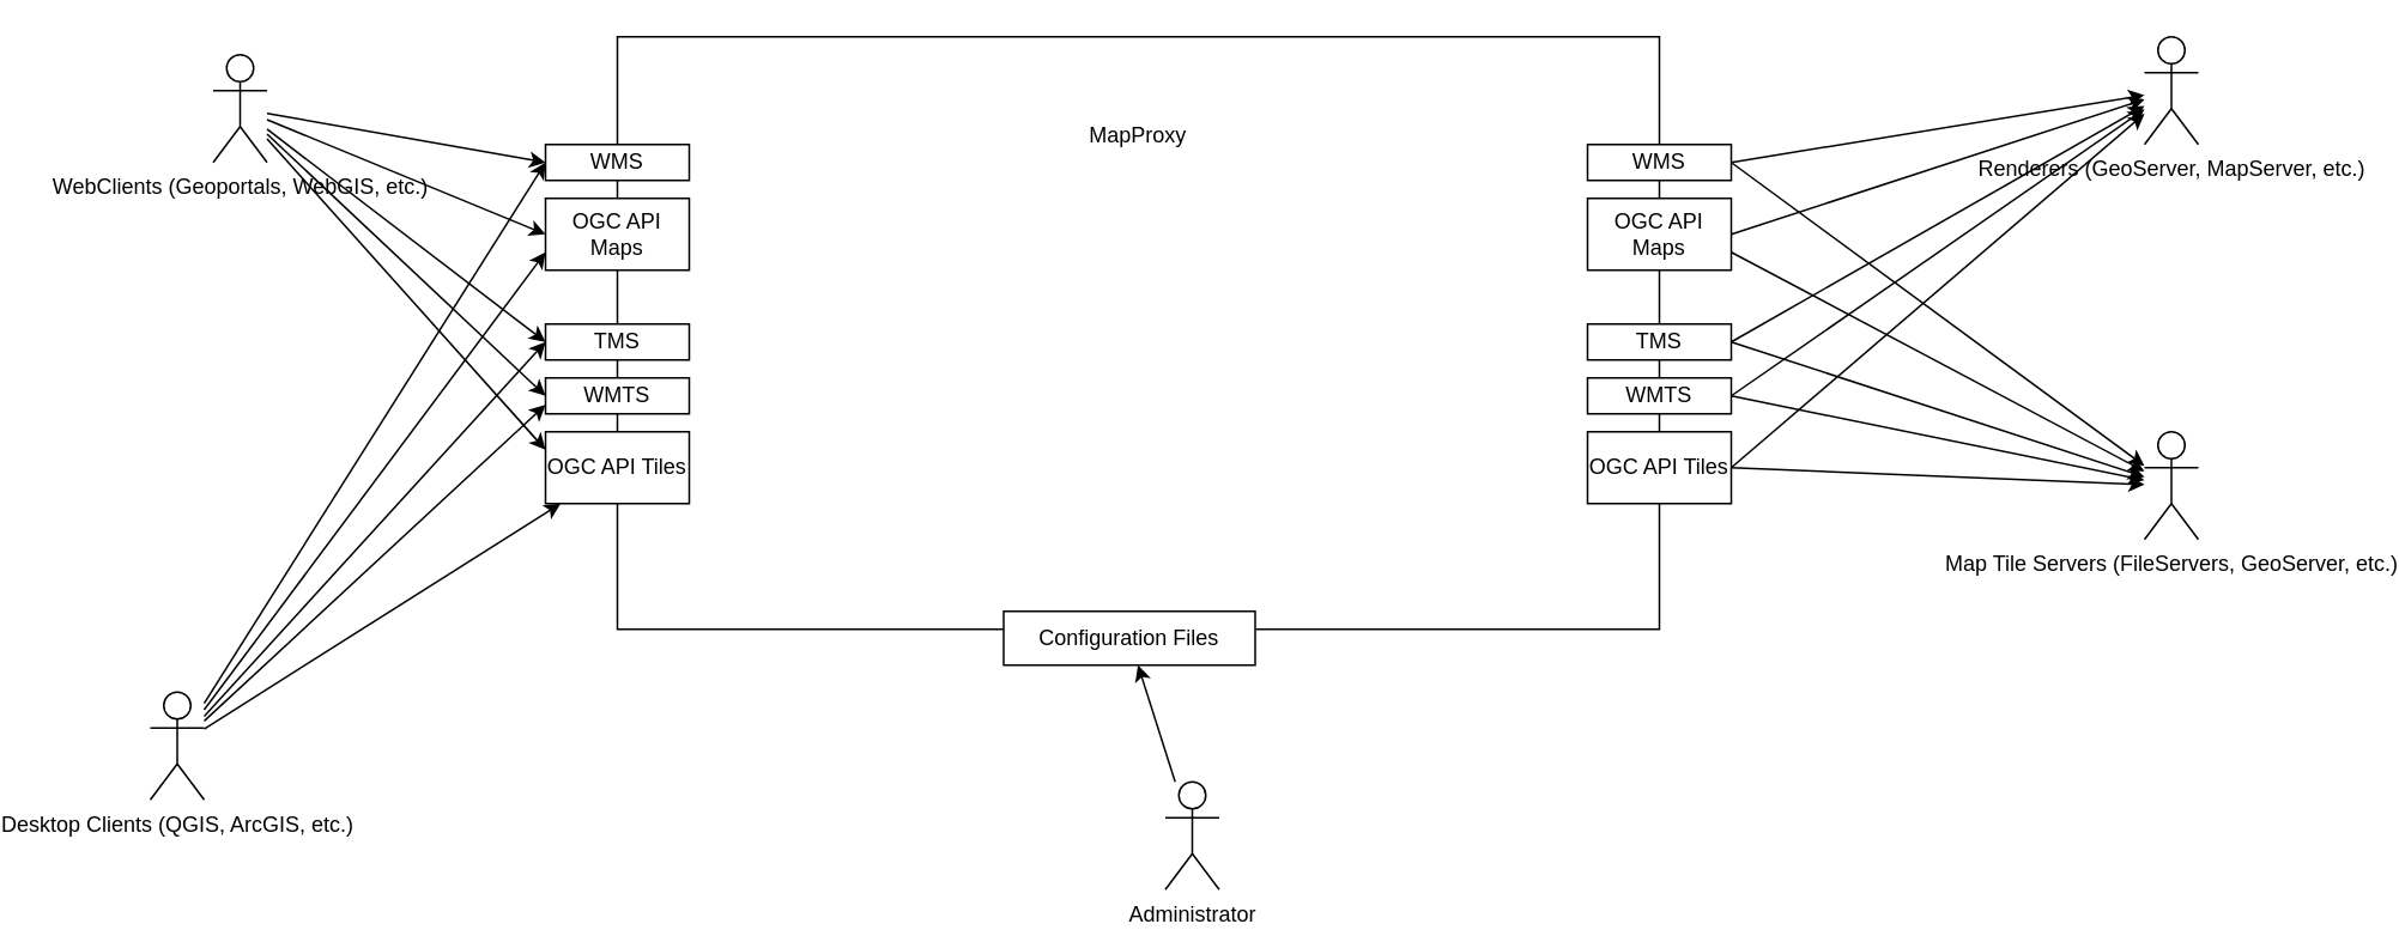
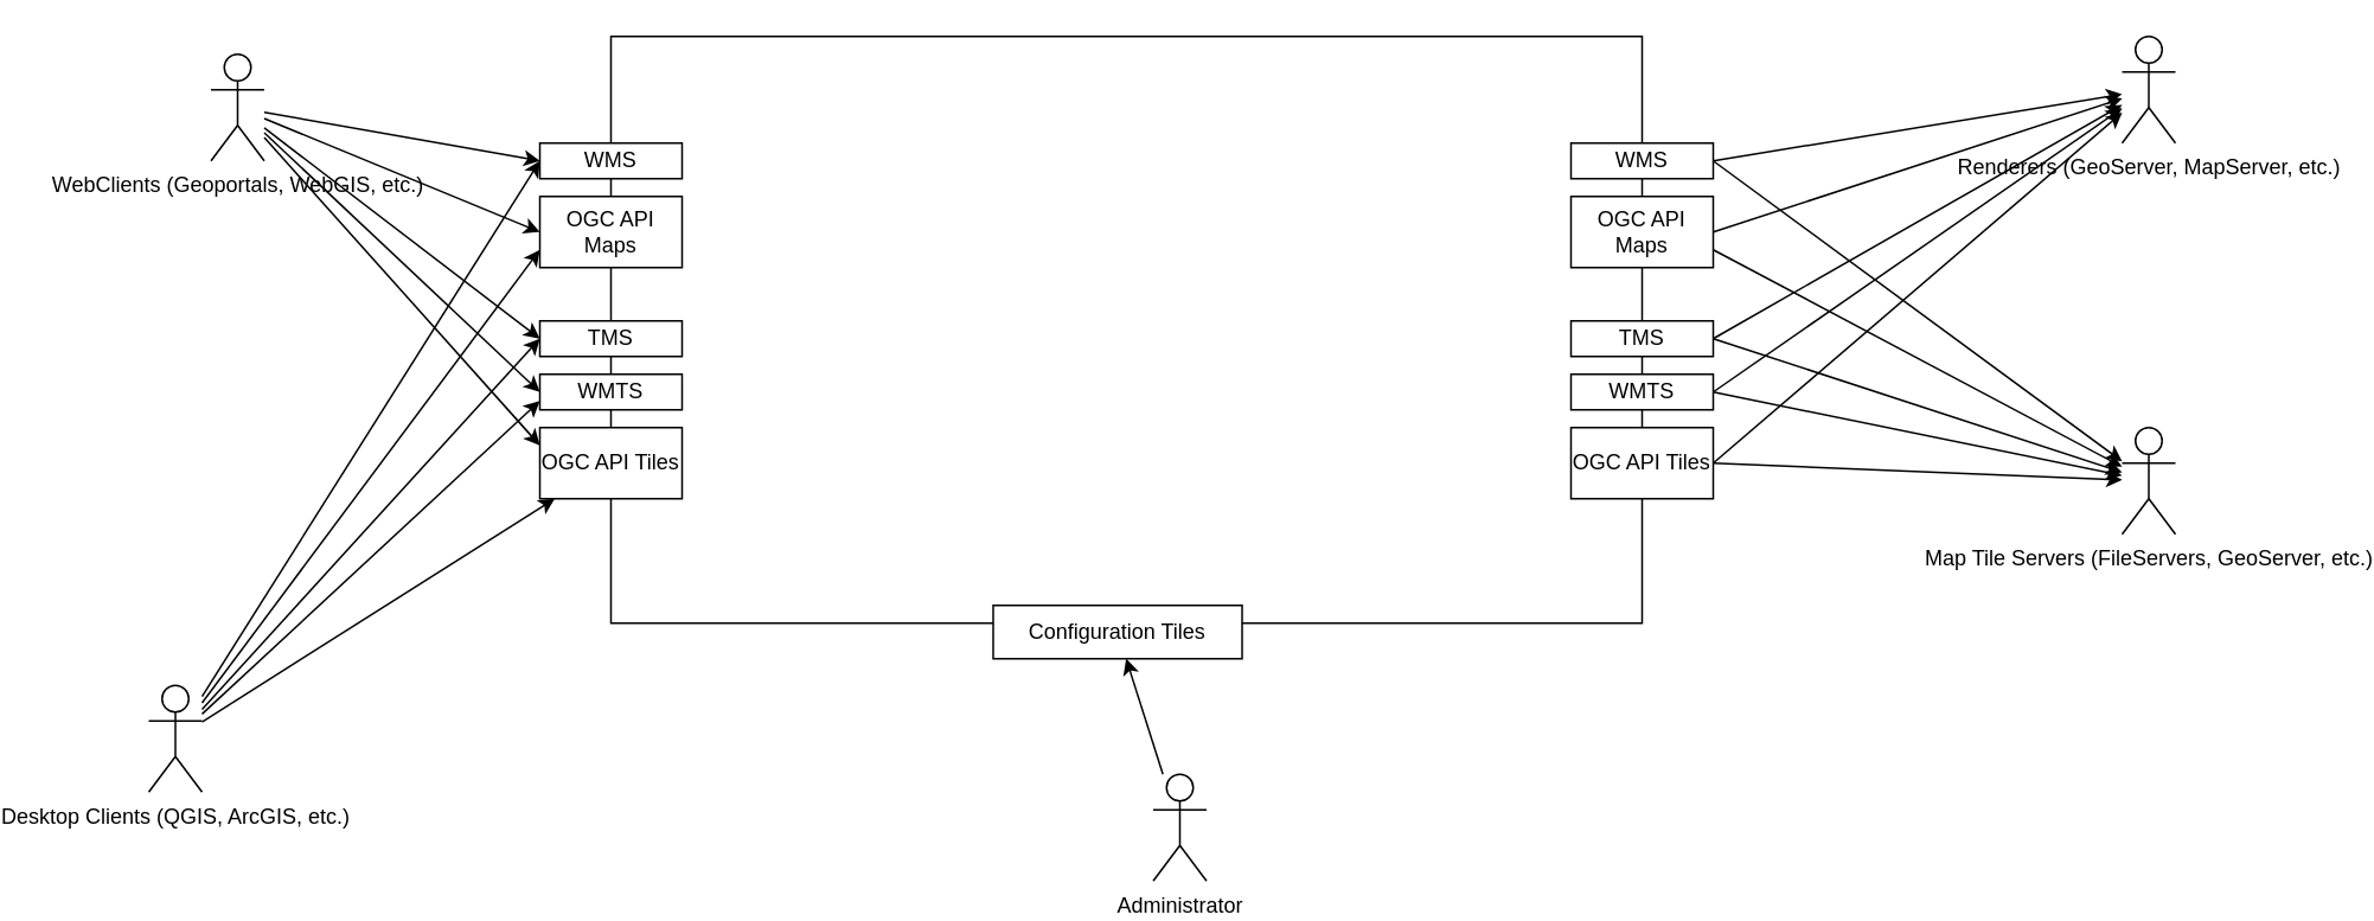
- <mxCell id="3" value="MapProxy" style="text;html=1;strokeColor=none;fillColor=none;align=center;verticalAlign=middle;whiteSpace=wrap;rounded=0;" vertex="1" parent="1"><mxGeometry x="540" y="60" width="60" height="30" as="geometry" /></mxCell>
- <mxCell id="16" value="Configuration Files" style="rounded=0;whiteSpace=wrap;html=1;" vertex="1" parent="1"><mxGeometry x="495" y="340" width="140" height="30" as="geometry" /></mxCell>
+ <mxCell id="16" value="Configuration Tiles" style="rounded=0;whiteSpace=wrap;html=1;" vertex="1" parent="1"><mxGeometry x="495" y="340" width="140" height="30" as="geometry" /></mxCell>
